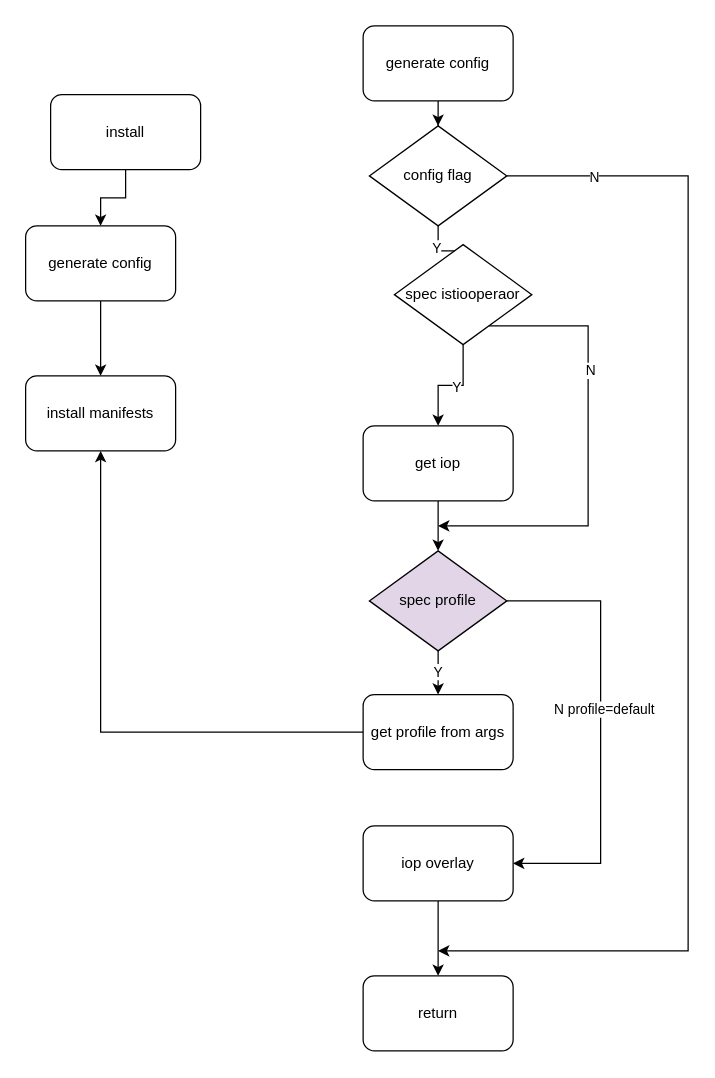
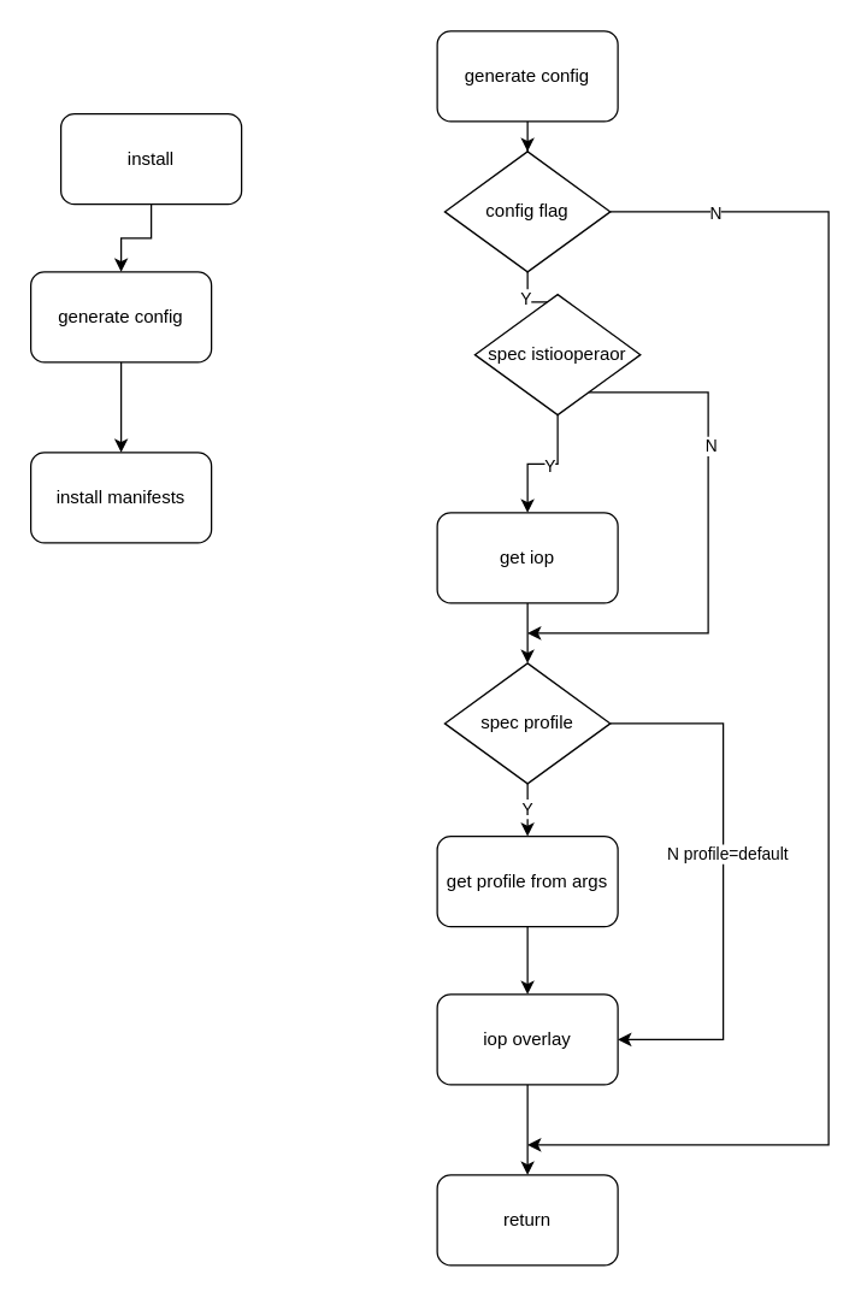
- <mxCell id="2" value="spec profile" style="rhombus;whiteSpace=wrap;html=1;rounded=0;sketch=0;fillColor=#e1d5e7;" parent="1" vertex="1"><mxGeometry x="295" y="440" width="110" height="80" as="geometry" /></mxCell>
+ <mxCell id="2" value="spec profile" style="rhombus;whiteSpace=wrap;html=1;rounded=0;sketch=0;" parent="1" vertex="1"><mxGeometry x="295" y="440" width="110" height="80" as="geometry" /></mxCell>
- <mxCell id="26" value="" style="edgeStyle=orthogonalEdgeStyle;rounded=0;orthogonalLoop=1;jettySize=auto;html=1;" parent="1" source="27" target="7" edge="1"><mxGeometry relative="1" as="geometry" /></mxCell>
+ <mxCell id="26" value="" style="edgeStyle=orthogonalEdgeStyle;rounded=0;orthogonalLoop=1;jettySize=auto;html=1;" parent="1" source="27" target="29" edge="1"><mxGeometry relative="1" as="geometry" /></mxCell>
